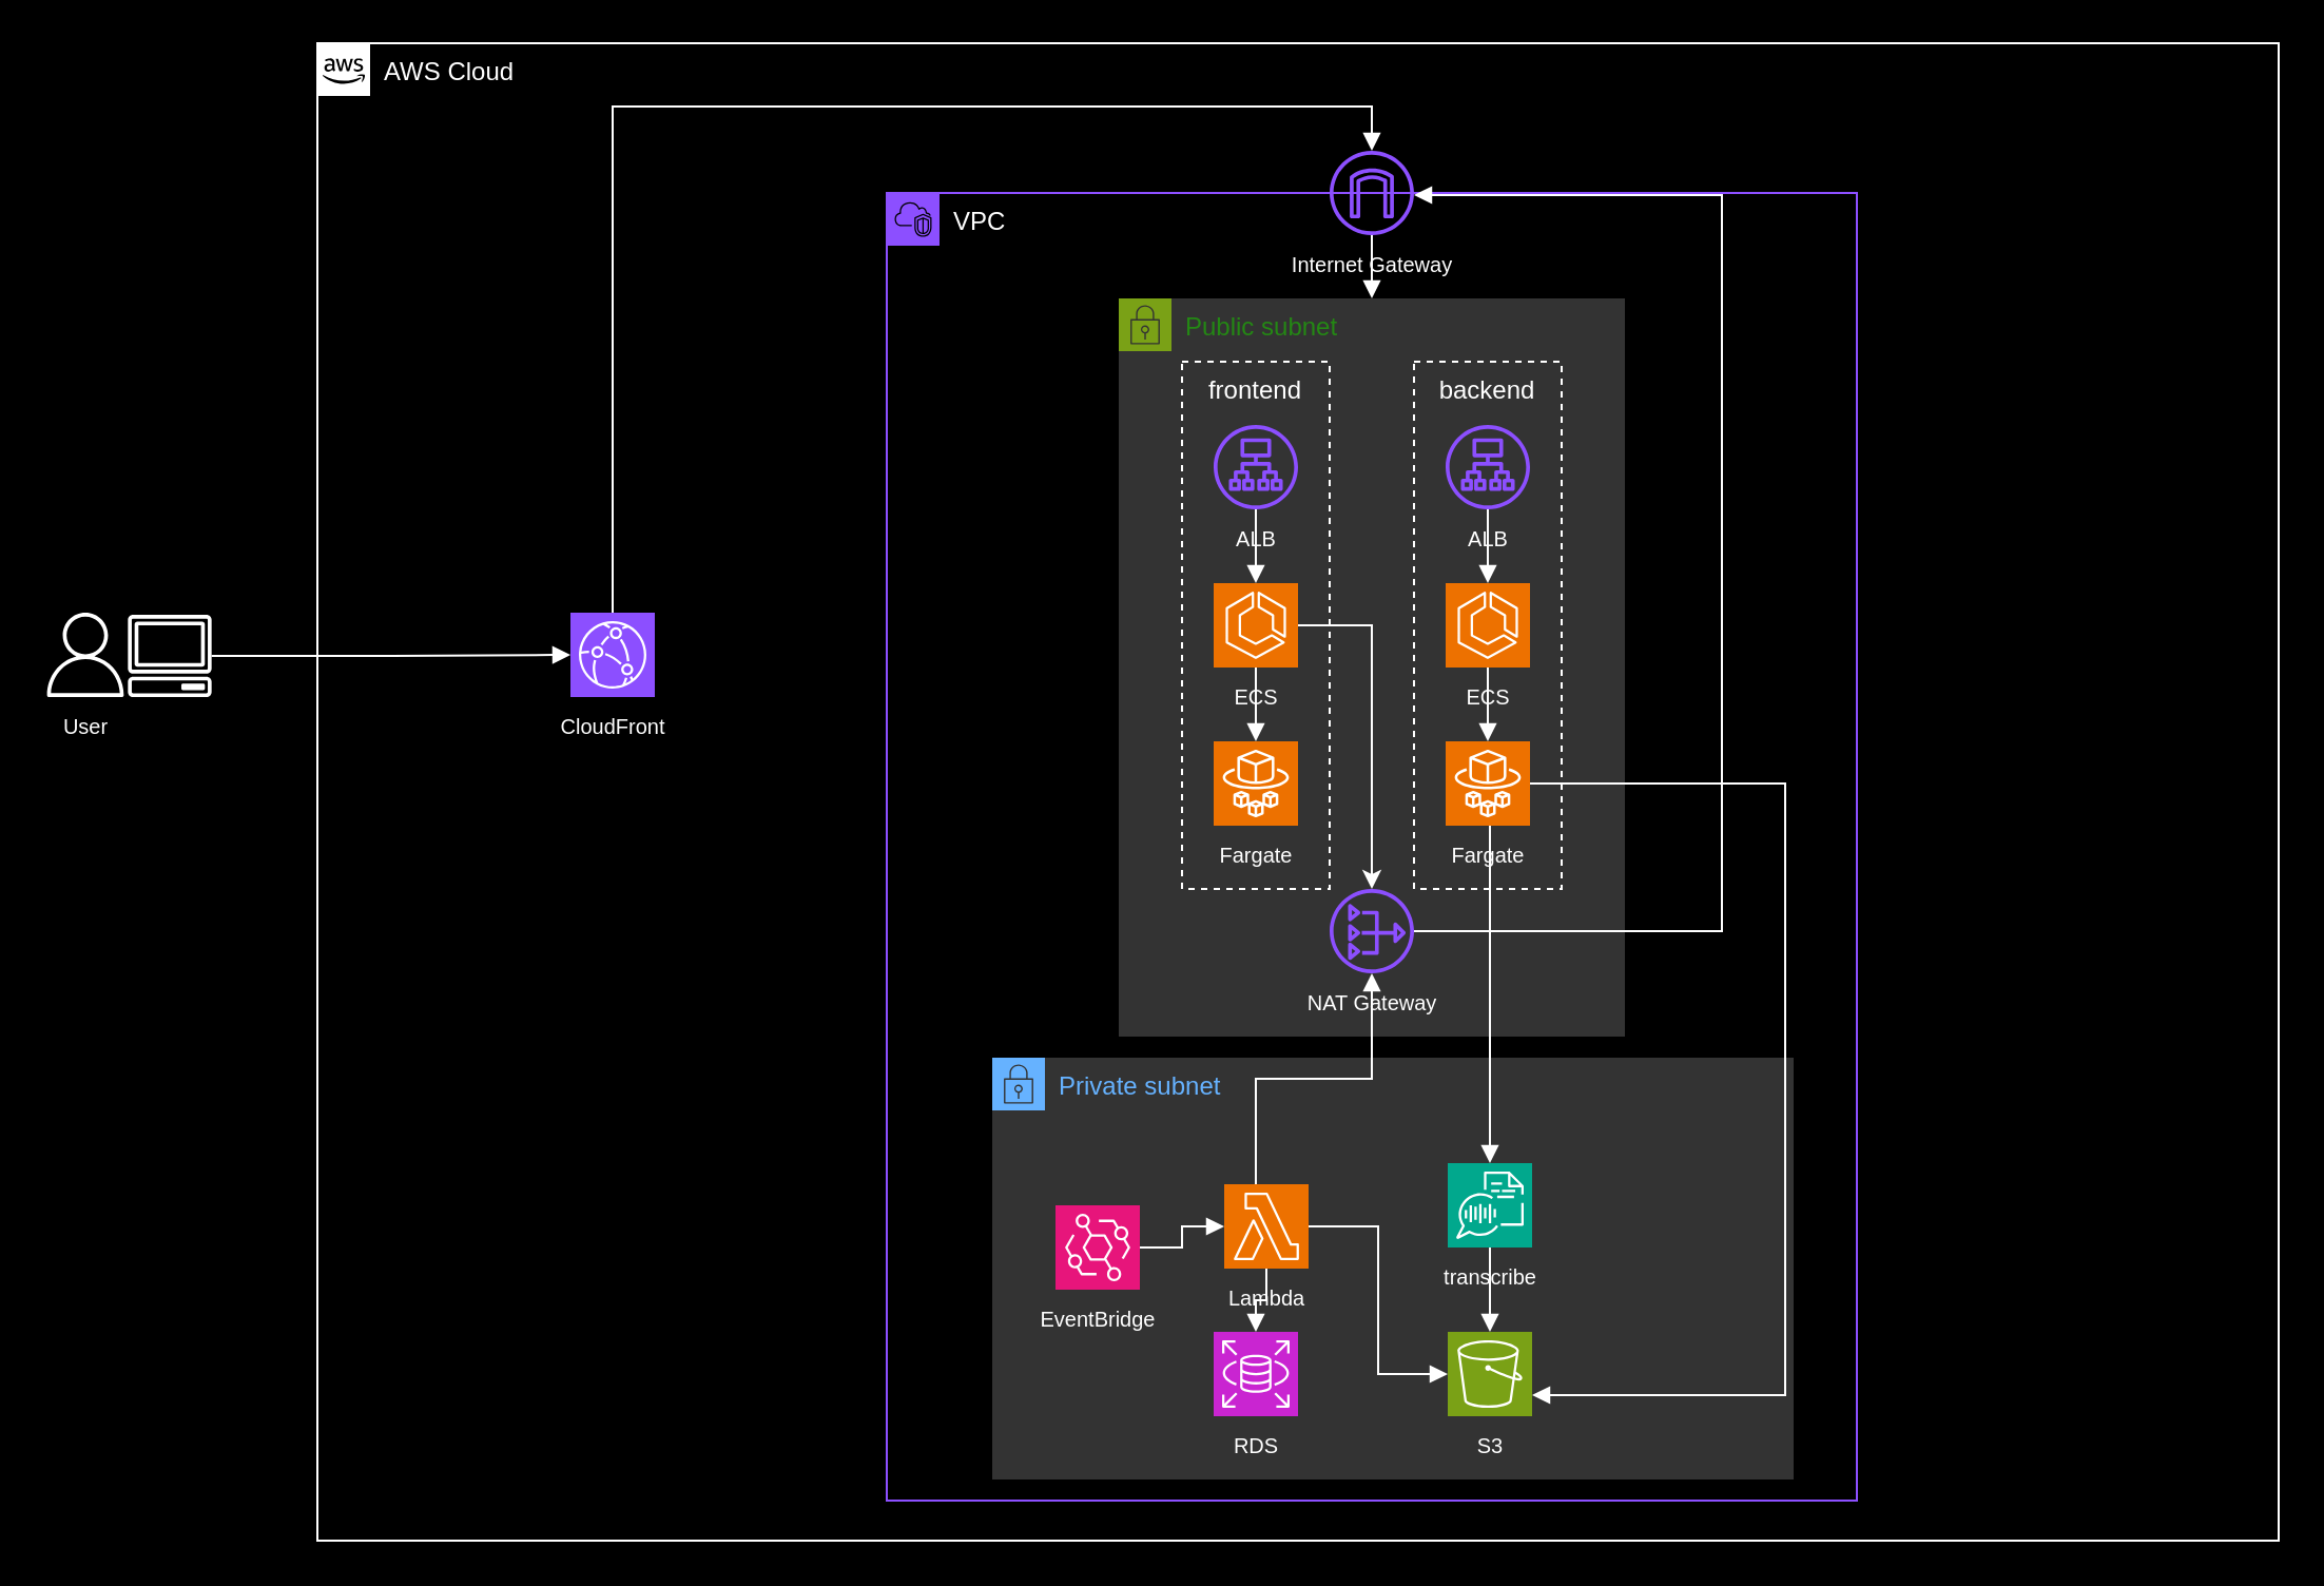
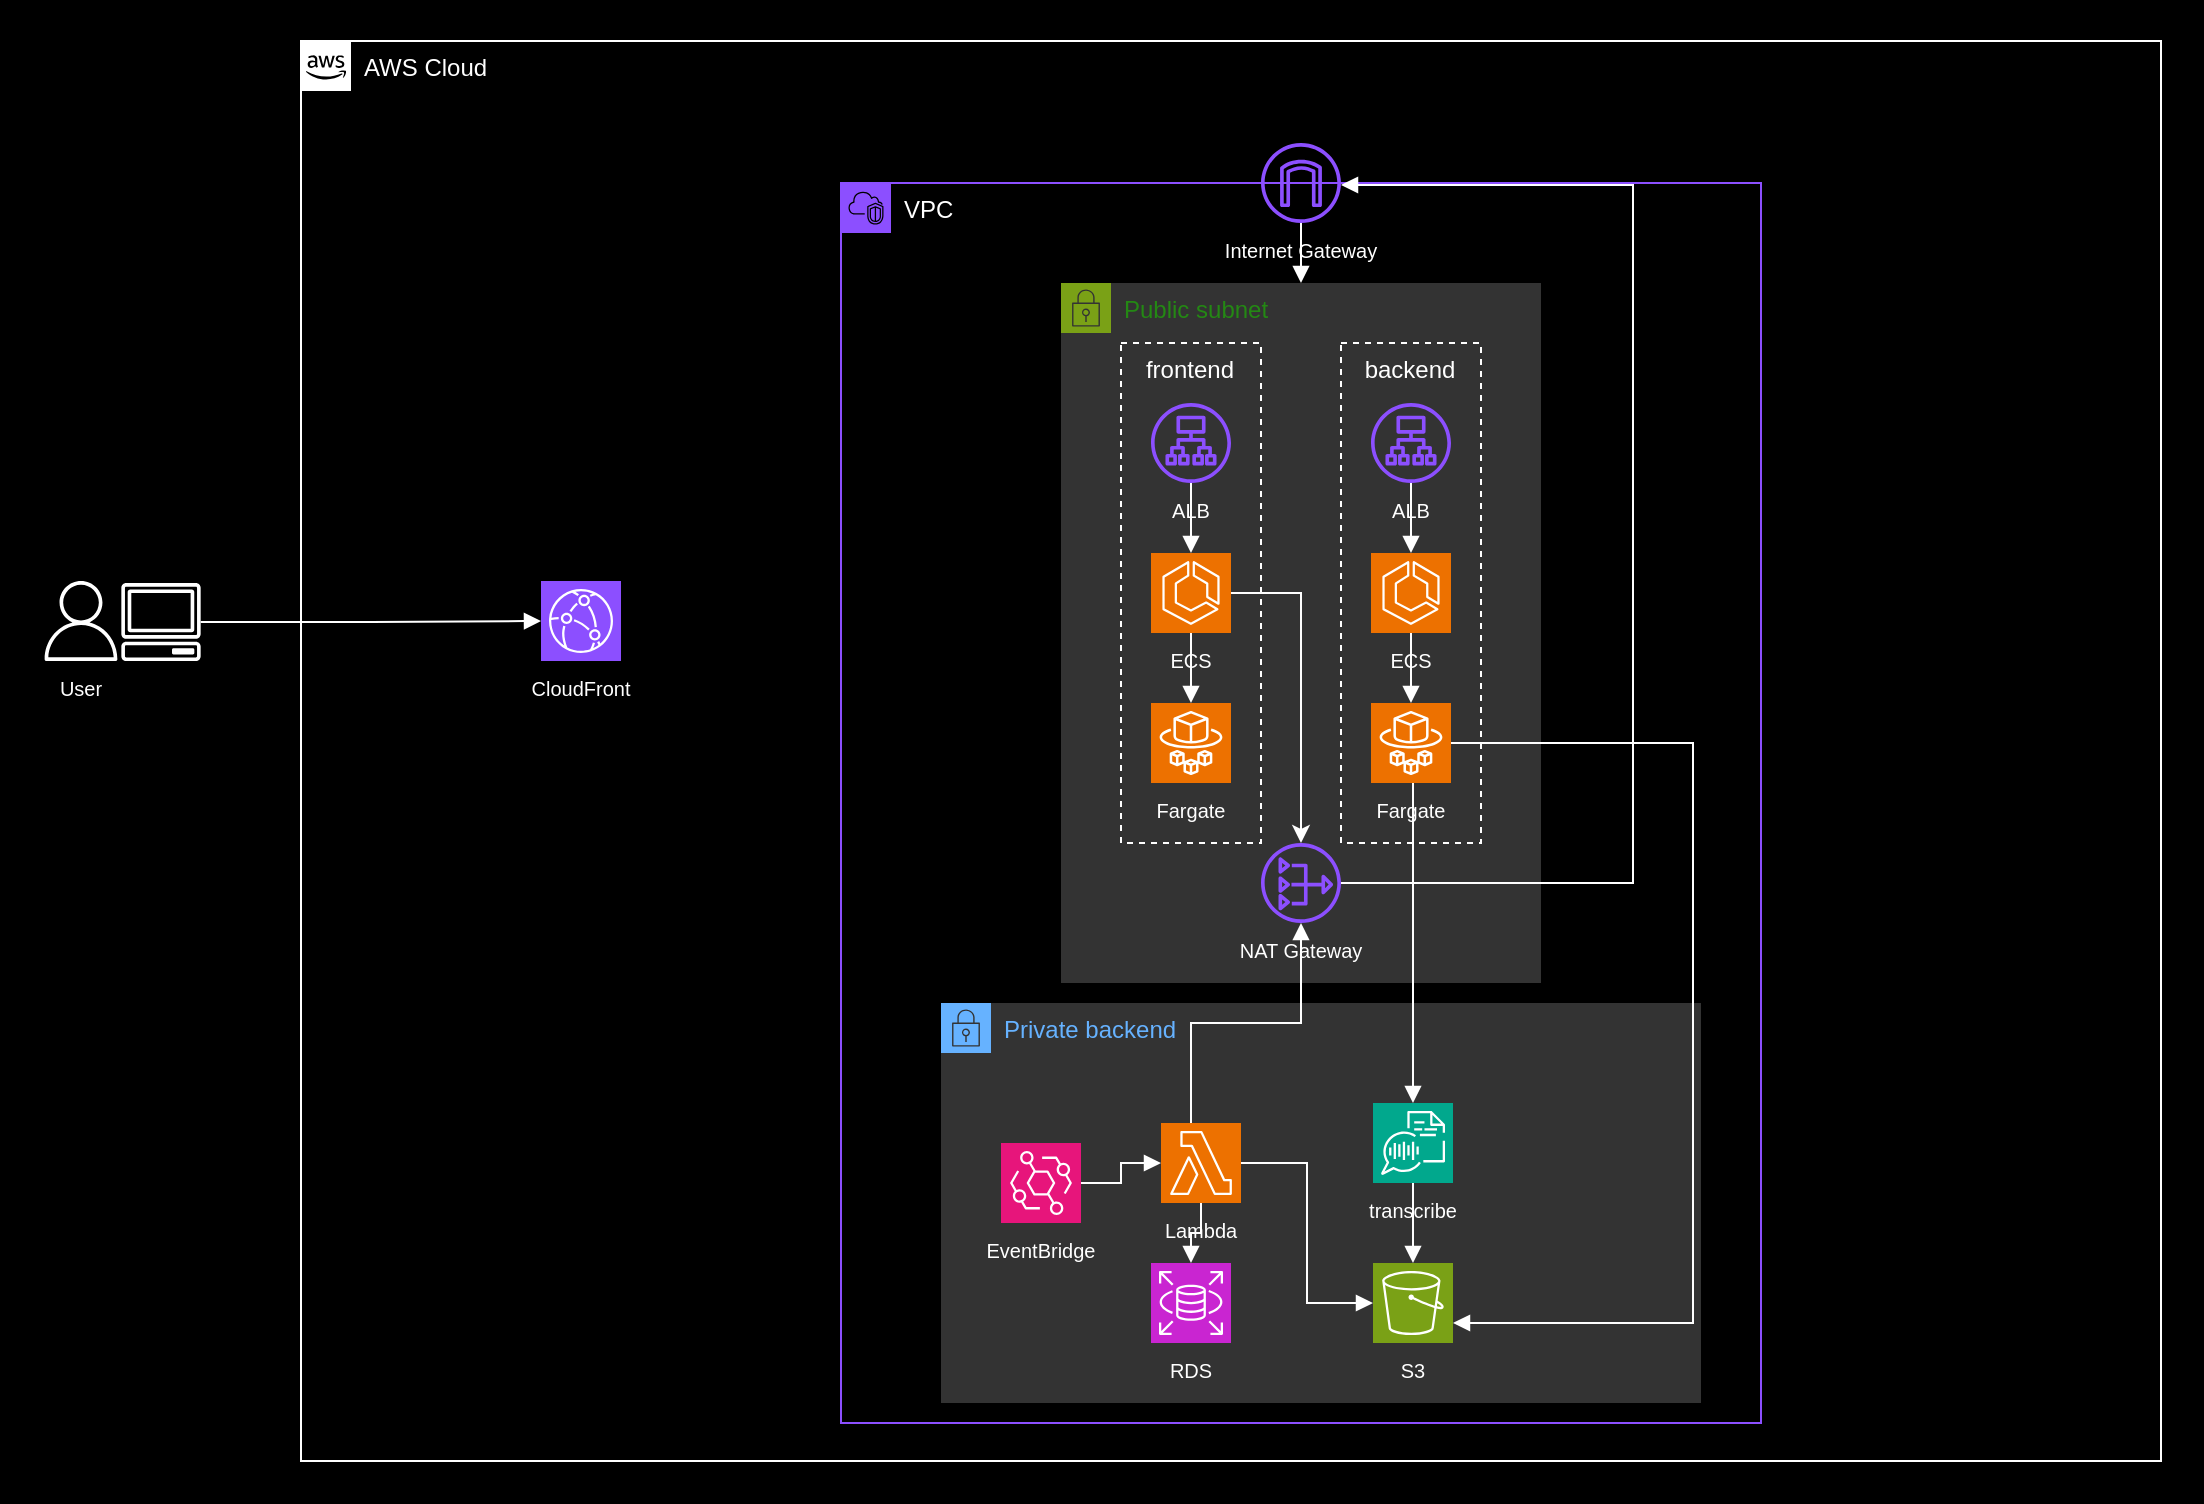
- <mxCell id="38" value="" style="edgeStyle=orthogonalEdgeStyle;html=1;endArrow=block;elbow=vertical;startArrow=none;endFill=1;strokeColor=#FFFFFF;rounded=0;exitX=0.5;exitY=0;exitDx=0;exitDy=0;exitPerimeter=0;" parent="2" source="3" target="32" edge="1"><mxGeometry width="100" relative="1" as="geometry"><mxPoint x="-224.28" y="50.44" as="sourcePoint" /><mxPoint x="90" y="-140.0" as="targetPoint" /><Array as="points"><mxPoint x="140" y="30" /><mxPoint x="500" y="30" /></Array></mxGeometry></mxCell>
- <mxCell id="5" value="&lt;font color=&quot;#66b2ff&quot;&gt;Private subnet&lt;/font&gt;" style="points=[[0,0],[0.25,0],[0.5,0],[0.75,0],[1,0],[1,0.25],[1,0.5],[1,0.75],[1,1],[0.75,1],[0.5,1],[0.25,1],[0,1],[0,0.75],[0,0.5],[0,0.25]];outlineConnect=0;gradientColor=none;html=1;whiteSpace=wrap;fontSize=12;fontStyle=0;container=1;pointerEvents=0;collapsible=0;recursiveResize=0;shape=mxgraph.aws4.group;grIcon=mxgraph.aws4.group_security_group;grStroke=0;strokeColor=#66B2FF;fillColor=#333333;verticalAlign=top;align=left;spacingLeft=30;fontColor=#147EBA;dashed=0;" parent="4" vertex="1"><mxGeometry x="50" y="410" width="380" height="200" as="geometry" /></mxCell>
+ <mxCell id="5" value="&lt;font color=&quot;#66b2ff&quot;&gt;Private backend&lt;/font&gt;" style="points=[[0,0],[0.25,0],[0.5,0],[0.75,0],[1,0],[1,0.25],[1,0.5],[1,0.75],[1,1],[0.75,1],[0.5,1],[0.25,1],[0,1],[0,0.75],[0,0.5],[0,0.25]];outlineConnect=0;gradientColor=none;html=1;whiteSpace=wrap;fontSize=12;fontStyle=0;container=1;pointerEvents=0;collapsible=0;recursiveResize=0;shape=mxgraph.aws4.group;grIcon=mxgraph.aws4.group_security_group;grStroke=0;strokeColor=#66B2FF;fillColor=#333333;verticalAlign=top;align=left;spacingLeft=30;fontColor=#147EBA;dashed=0;" parent="4" vertex="1"><mxGeometry x="50" y="410" width="380" height="200" as="geometry" /></mxCell>
